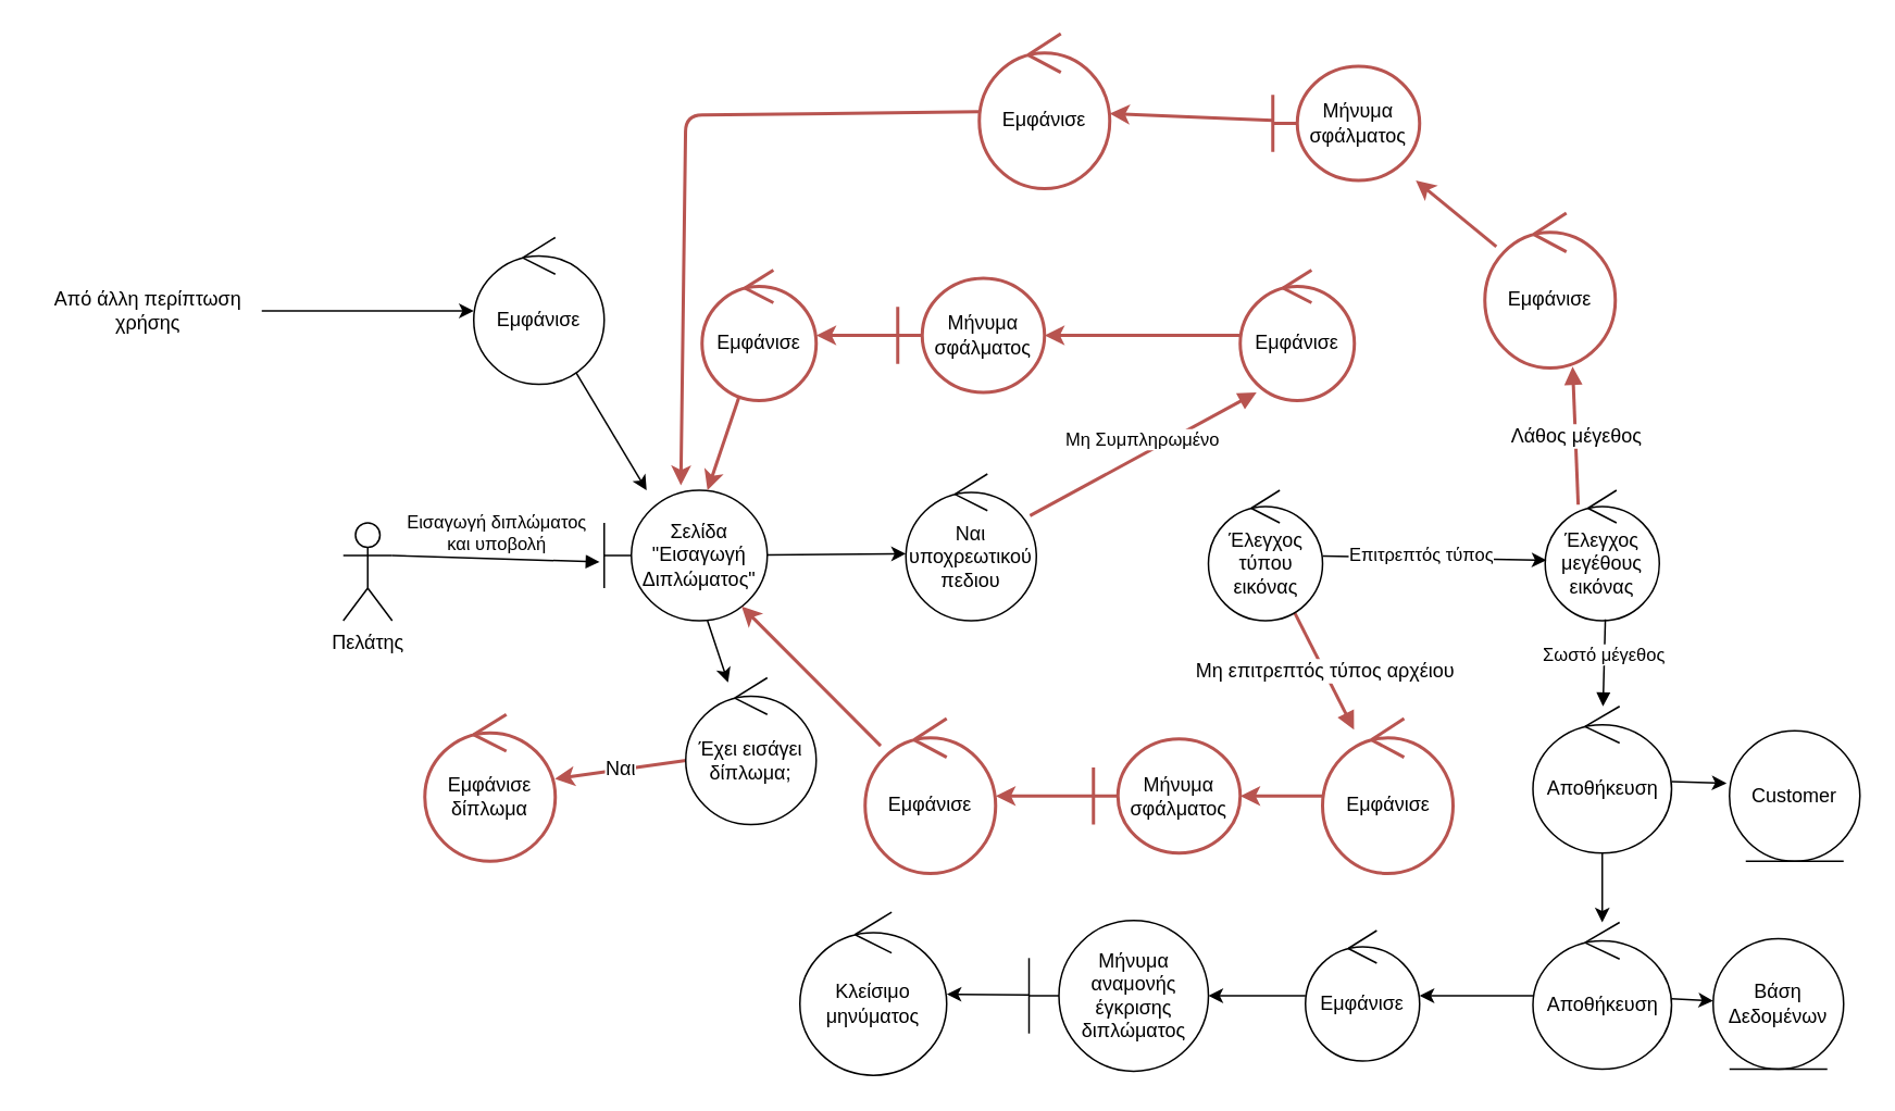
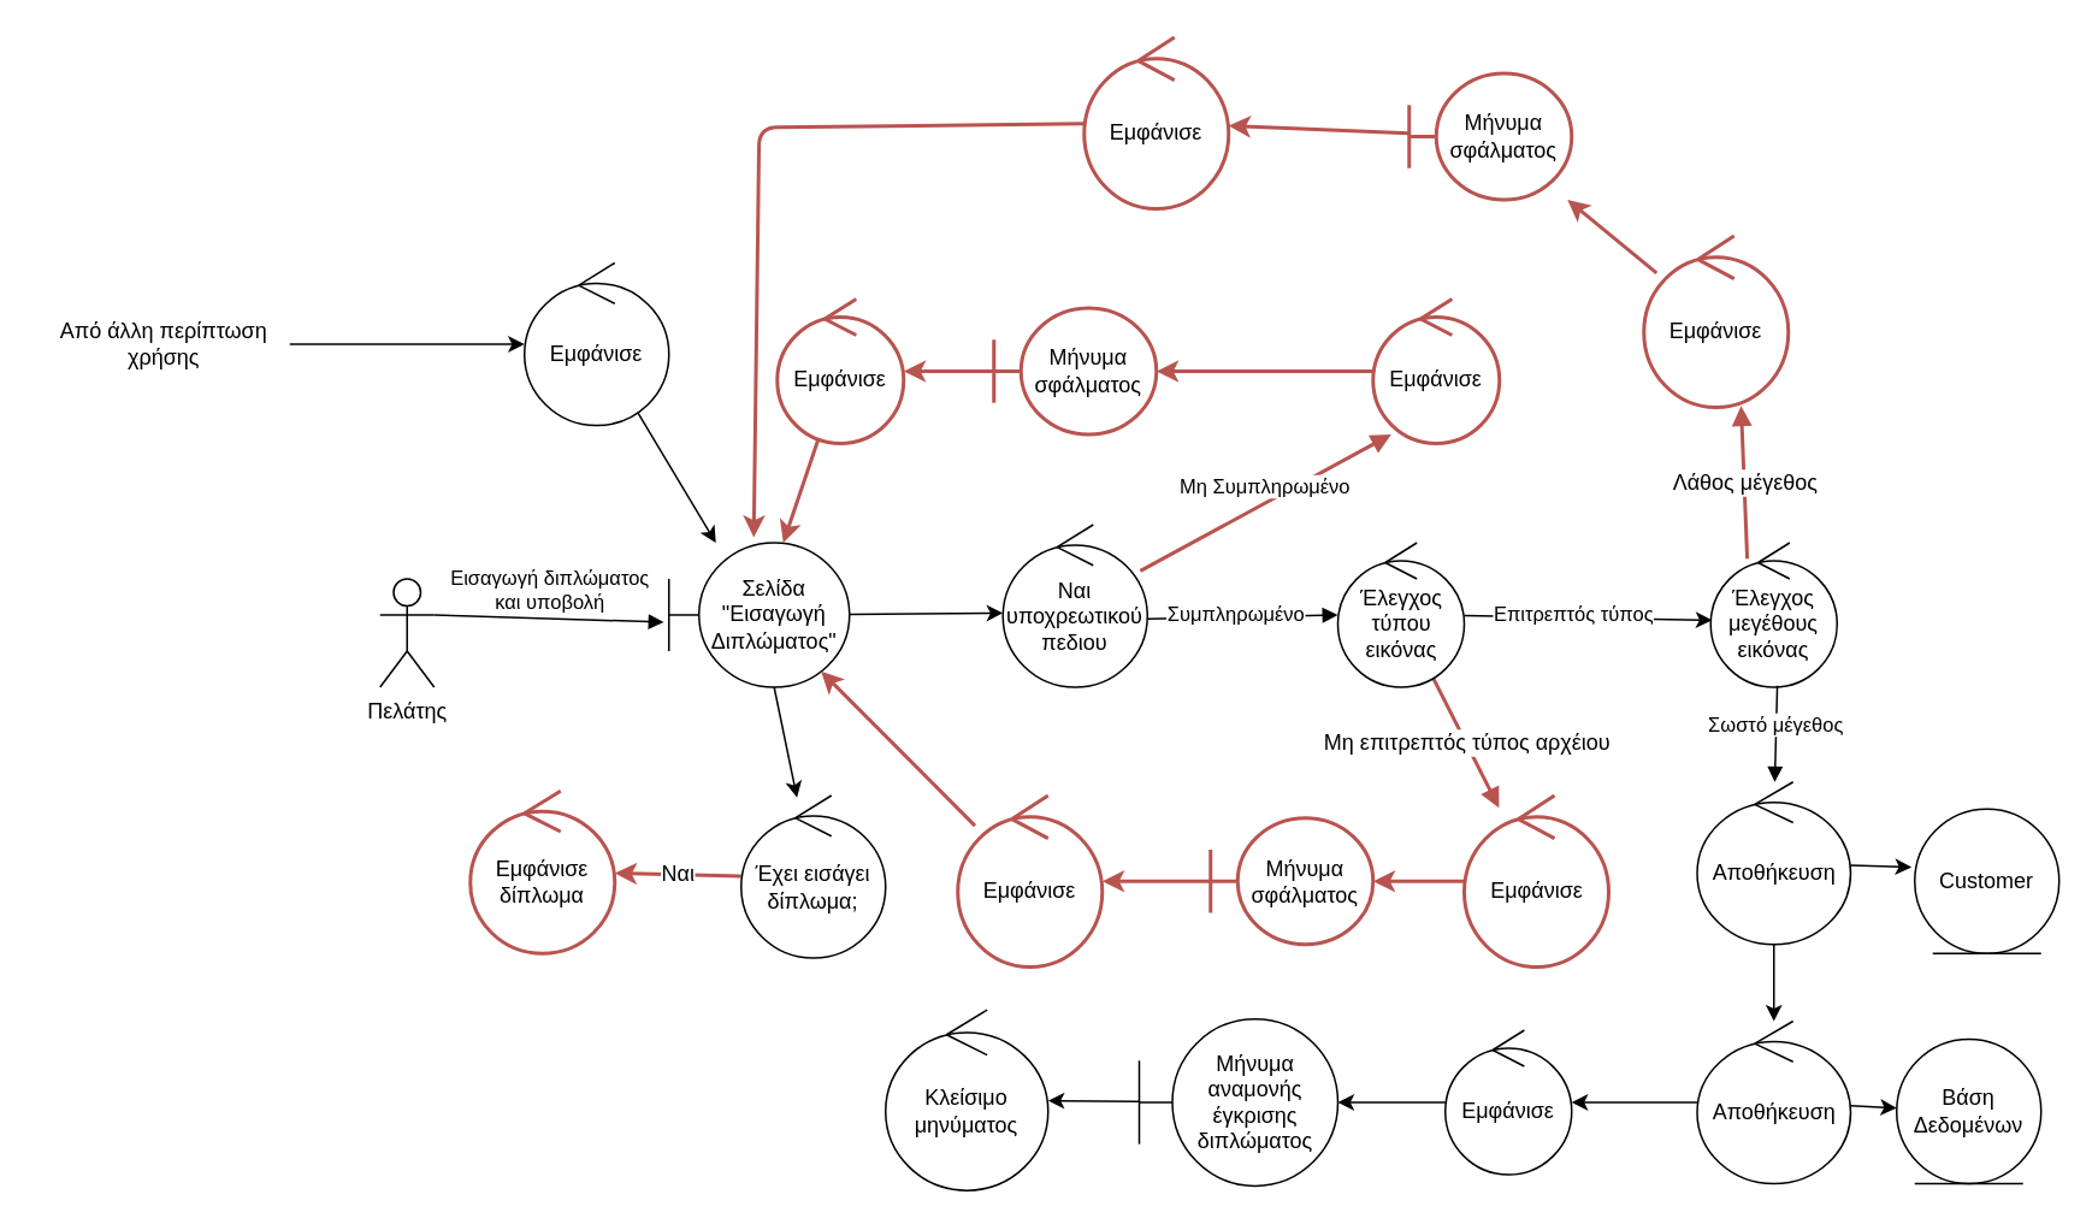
+ <mxCell id="3" value="" style="html=1;verticalAlign=bottom;endArrow=block;curved=0;rounded=0;exitX=1.003;exitY=0.58;exitDx=0;exitDy=0;exitPerimeter=0;entryX=0;entryY=0.5;entryDx=0;entryDy=0;entryPerimeter=0;" parent="1" source="5" target="43" edge="1"><mxGeometry width="80" relative="1" as="geometry"><mxPoint x="620" y="460" as="sourcePoint" /><mxPoint x="740" y="340" as="targetPoint" /><mxPoint as="offset" /></mxGeometry></mxCell>
+ <mxCell id="4" value="Συμπληρωμένο" style="edgeLabel;html=1;align=center;verticalAlign=middle;resizable=0;points=[];" parent="3" vertex="1" connectable="0"><mxGeometry x="-0.372" y="1" relative="1" as="geometry"><mxPoint x="15" y="-1" as="offset" /></mxGeometry></mxCell>
- <mxCell id="55" value="Έχει εισάγει δίπλωμα;" style="ellipse;shape=umlControl;whiteSpace=wrap;html=1;" parent="1" vertex="1"><mxGeometry x="420" y="415" width="80" height="90" as="geometry" /></mxCell>
+ <mxCell id="55" value="Έχει εισάγει δίπλωμα;" style="ellipse;shape=umlControl;whiteSpace=wrap;html=1;" parent="1" vertex="1"><mxGeometry x="410" y="440" width="80" height="90" as="geometry" /></mxCell>
